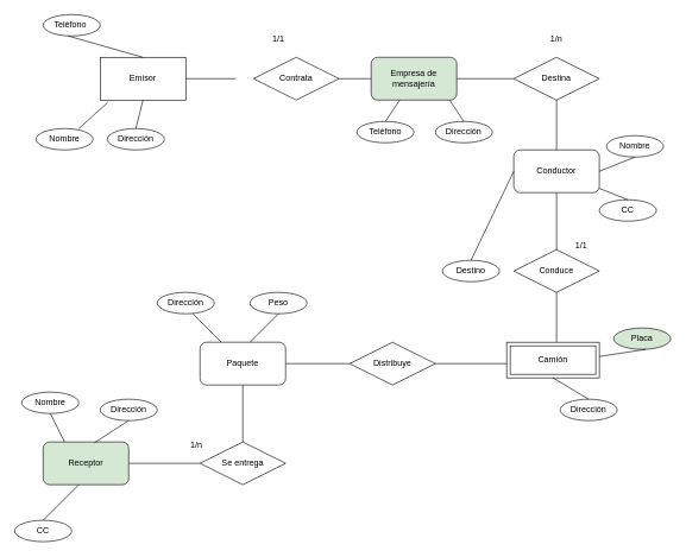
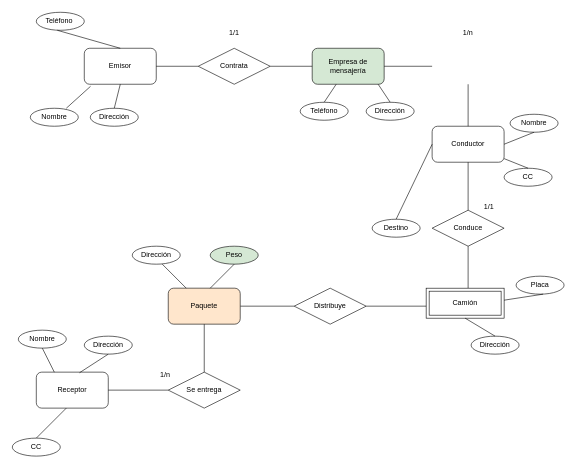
- <mxCell id="4" value="Emisor" style="whiteSpace=wrap;html=1;rounded=0;" vertex="1" parent="1"><mxGeometry x="140" y="80" width="120" height="60" as="geometry" /></mxCell>
+ <mxCell id="4" value="Emisor" style="rounded=1;whiteSpace=wrap;html=1;" vertex="1" parent="1"><mxGeometry x="140" y="80" width="120" height="60" as="geometry" /></mxCell>
- <mxCell id="3" value="Contrata" style="shape=rhombus;perimeter=rhombusPerimeter;whiteSpace=wrap;html=1;align=center;" vertex="1" parent="1"><mxGeometry x="355" y="80" width="120" height="60" as="geometry" /></mxCell>
+ <mxCell id="3" value="Contrata" style="shape=rhombus;perimeter=rhombusPerimeter;whiteSpace=wrap;html=1;align=center;" vertex="1" parent="1"><mxGeometry x="330" y="80" width="120" height="60" as="geometry" /></mxCell>
- <mxCell id="8" value="Destina" style="shape=rhombus;perimeter=rhombusPerimeter;whiteSpace=wrap;html=1;align=center;" vertex="1" parent="1"><mxGeometry x="720" y="80" width="120" height="60" as="geometry" /></mxCell>
- <mxCell id="34" value="Peso" style="ellipse;whiteSpace=wrap;html=1;align=center;" vertex="1" parent="1"><mxGeometry x="350" y="410" width="80" height="30" as="geometry" /></mxCell>
+ <mxCell id="34" value="Peso" style="ellipse;whiteSpace=wrap;html=1;align=center;fillColor=#d5e8d4;" vertex="1" parent="1"><mxGeometry x="350" y="410" width="80" height="30" as="geometry" /></mxCell>
- <mxCell id="31" value="Placa" style="ellipse;whiteSpace=wrap;html=1;align=center;fillColor=#d5e8d4;" vertex="1" parent="1"><mxGeometry x="860" y="460" width="80" height="30" as="geometry" /></mxCell>
+ <mxCell id="31" value="Placa" style="ellipse;whiteSpace=wrap;html=1;align=center;" vertex="1" parent="1"><mxGeometry x="860" y="460" width="80" height="30" as="geometry" /></mxCell>
- <mxCell id="16" value="Paquete" style="rounded=1;whiteSpace=wrap;html=1;" vertex="1" parent="1"><mxGeometry x="280" y="480" width="120" height="60" as="geometry" /></mxCell>
+ <mxCell id="16" value="Paquete" style="rounded=1;whiteSpace=wrap;html=1;fillColor=#ffe6cc;" vertex="1" parent="1"><mxGeometry x="280" y="480" width="120" height="60" as="geometry" /></mxCell>
- <mxCell id="18" value="Receptor" style="rounded=1;whiteSpace=wrap;html=1;fillColor=#d5e8d4;" vertex="1" parent="1"><mxGeometry x="60" y="620" width="120" height="60" as="geometry" /></mxCell>
+ <mxCell id="18" value="Receptor" style="rounded=1;whiteSpace=wrap;html=1;" vertex="1" parent="1"><mxGeometry x="60" y="620" width="120" height="60" as="geometry" /></mxCell>
